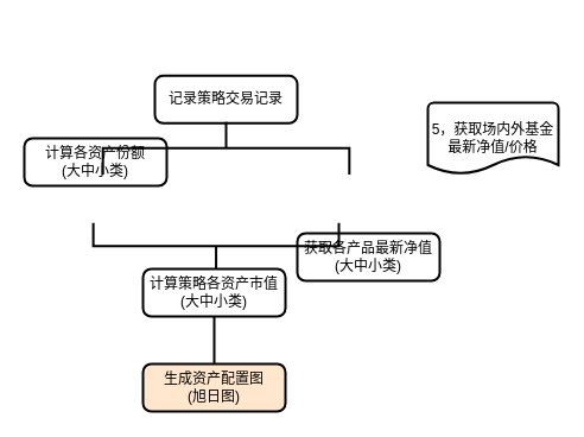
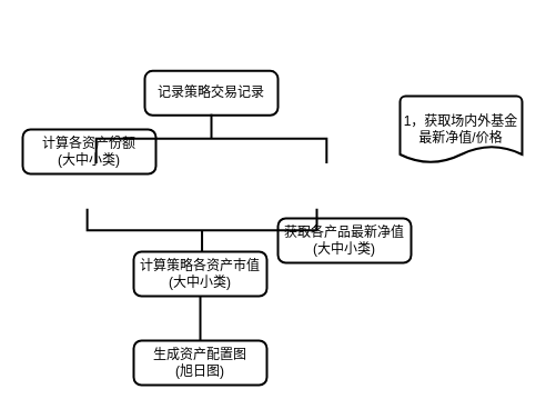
- <mxCell id="8" value="5，获取场内外基金最新净值/价格" style="strokeWidth=2;html=1;shape=mxgraph.flowchart.document2;whiteSpace=wrap;size=0.25;" parent="1" vertex="1"><mxGeometry x="360" y="86" width="110" height="60" as="geometry" /></mxCell>
+ <mxCell id="8" value="1，获取场内外基金最新净值/价格" style="strokeWidth=2;html=1;shape=mxgraph.flowchart.document2;whiteSpace=wrap;size=0.25;" parent="1" vertex="1"><mxGeometry x="360" y="86" width="110" height="60" as="geometry" /></mxCell>
- <mxCell id="2" value="生成资产配置图&lt;br&gt;(旭日图)" style="rounded=1;whiteSpace=wrap;html=1;absoluteArcSize=1;arcSize=14;strokeWidth=2;fillColor=#ffe6cc;" parent="1" vertex="1"><mxGeometry x="120" y="306" width="120" height="40" as="geometry" /></mxCell>
+ <mxCell id="2" value="生成资产配置图&lt;br&gt;(旭日图)" style="rounded=1;whiteSpace=wrap;html=1;absoluteArcSize=1;arcSize=14;strokeWidth=2;" parent="1" vertex="1"><mxGeometry x="120" y="306" width="120" height="40" as="geometry" /></mxCell>
